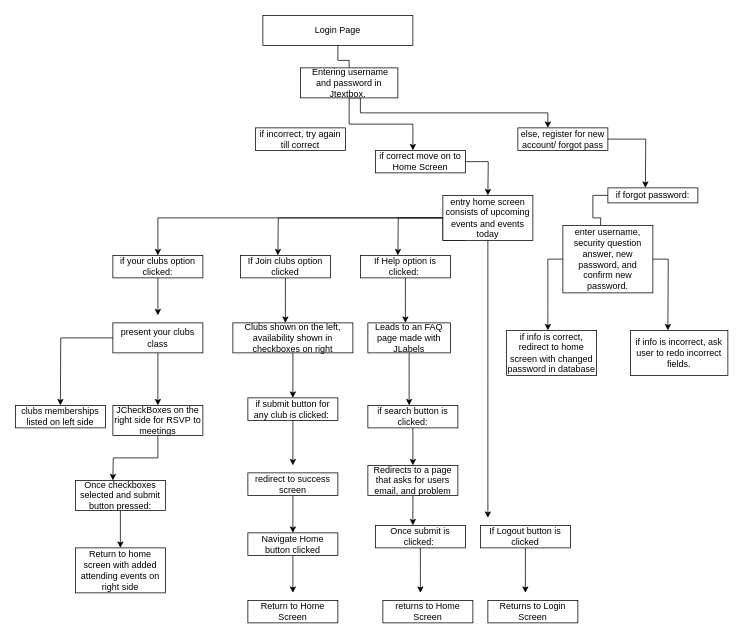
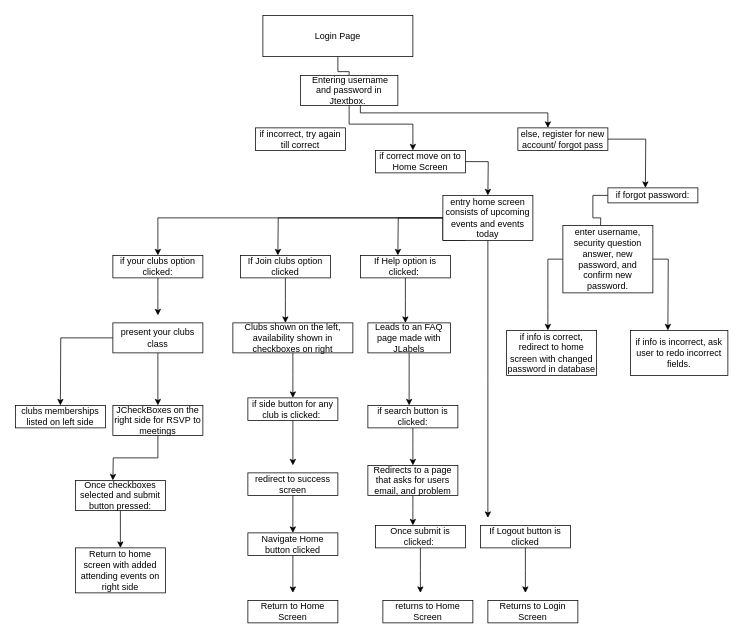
- <mxCell id="2" value="Login Page" style="rounded=0;whiteSpace=wrap;html=1;" vertex="1" parent="1"><mxGeometry x="350" y="20" width="200" height="40" as="geometry" /></mxCell>
+ <mxCell id="2" value="Login Page" style="rounded=0;whiteSpace=wrap;html=1;" vertex="1" parent="1"><mxGeometry x="350" y="20" width="200" height="55" as="geometry" /></mxCell>
- <mxCell id="10" value="&amp;nbsp;Entering username and password in Jtextbox.&amp;nbsp;" style="rounded=0;whiteSpace=wrap;html=1;" vertex="1" parent="1"><mxGeometry x="400" y="90" width="130" height="40" as="geometry" /></mxCell>
+ <mxCell id="10" value="&amp;nbsp;Entering username and password in Jtextbox.&amp;nbsp;" style="rounded=0;whiteSpace=wrap;html=1;" vertex="1" parent="1"><mxGeometry x="400" y="100" width="130" height="40" as="geometry" /></mxCell>
- <mxCell id="41" value="if submit button for any club is clicked:&amp;nbsp;" style="rounded=0;whiteSpace=wrap;html=1;" vertex="1" parent="1"><mxGeometry x="330" y="530" width="120" height="30" as="geometry" /></mxCell>
+ <mxCell id="41" value="if side button for any club is clicked:&amp;nbsp;" style="rounded=0;whiteSpace=wrap;html=1;" vertex="1" parent="1"><mxGeometry x="330" y="530" width="120" height="30" as="geometry" /></mxCell>
